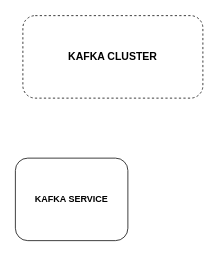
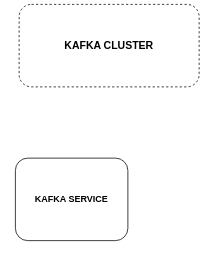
- <mxCell id="2" value="&lt;font style=&quot;font-size: 14px&quot;&gt;&lt;b&gt;KAFKA CLUSTER&lt;/b&gt;&lt;/font&gt;" style="rounded=1;whiteSpace=wrap;html=1;dashed=1;" vertex="1" parent="1"><mxGeometry x="30" y="20" width="240" height="110" as="geometry" /></mxCell>
+ <mxCell id="2" value="&lt;font style=&quot;font-size: 14px&quot;&gt;&lt;b&gt;KAFKA CLUSTER&lt;/b&gt;&lt;/font&gt;" style="rounded=1;whiteSpace=wrap;html=1;dashed=1;" vertex="1" parent="1"><mxGeometry x="25" y="5" width="240" height="110" as="geometry" /></mxCell>
